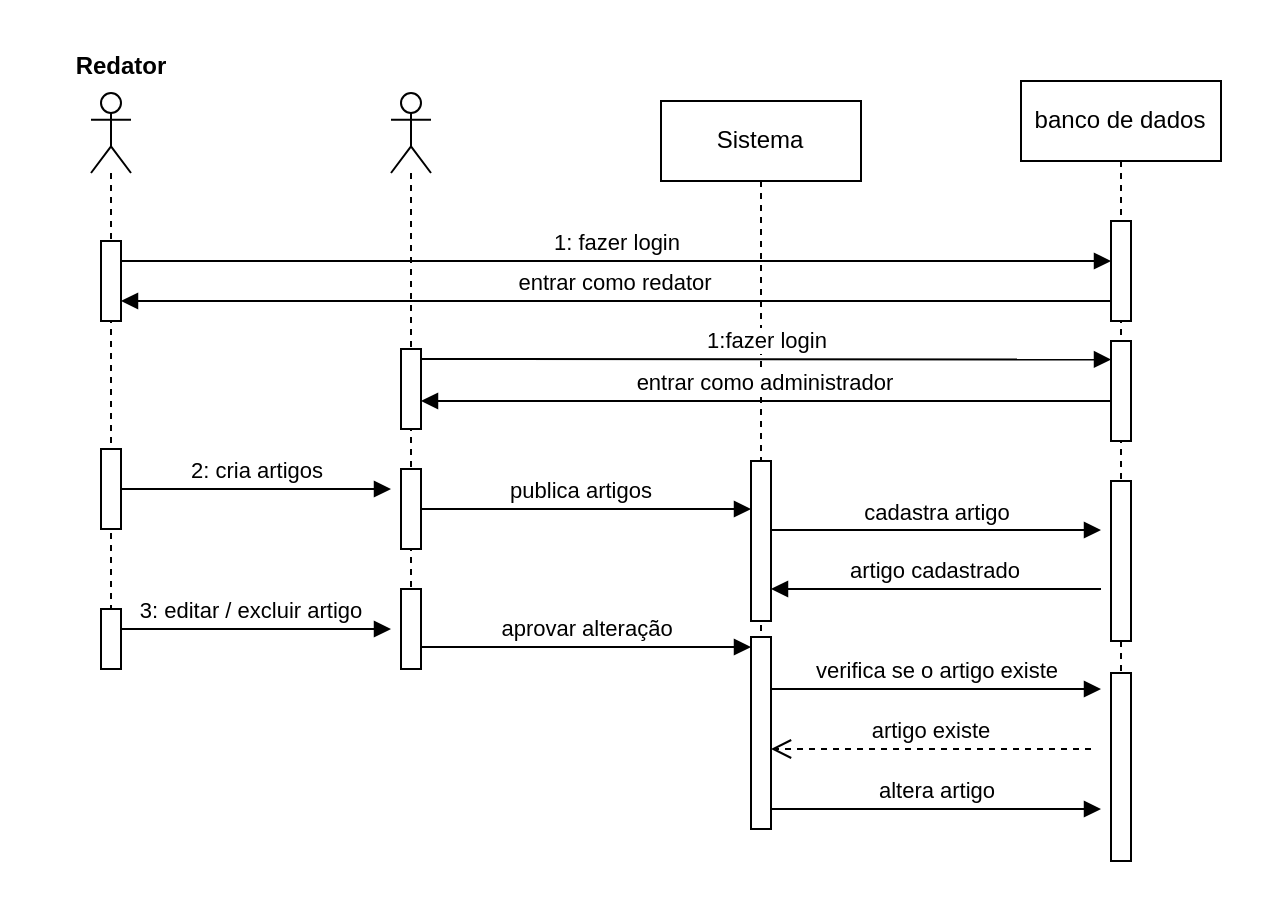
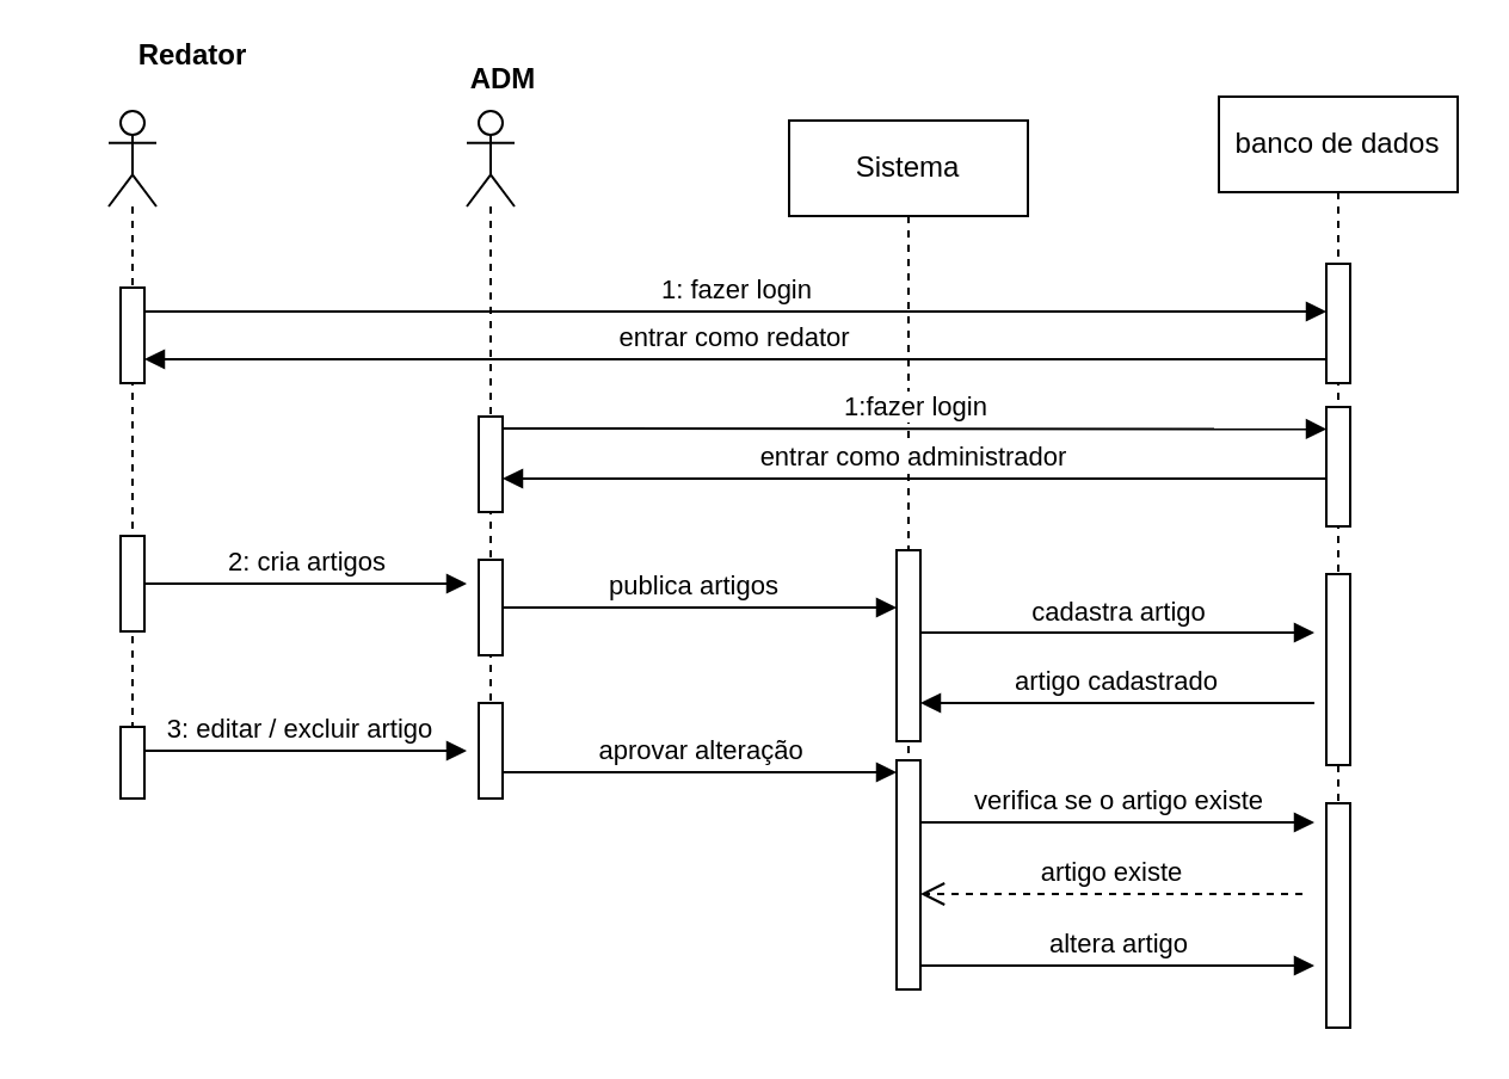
- <mxCell id="8" value="Redator" style="text;align=center;fontStyle=1;verticalAlign=middle;spacingLeft=3;spacingRight=3;strokeColor=none;rotatable=0;points=[[0,0.5],[1,0.5]];portConstraint=eastwest;html=1;" parent="1" vertex="1"><mxGeometry x="20" y="20" width="80" height="26" as="geometry" /></mxCell>
+ <mxCell id="8" value="Redator" style="text;align=center;fontStyle=1;verticalAlign=middle;spacingLeft=3;spacingRight=3;strokeColor=none;rotatable=0;points=[[0,0.5],[1,0.5]];portConstraint=eastwest;html=1;" parent="1" vertex="1"><mxGeometry x="40" y="10" width="80" height="26" as="geometry" /></mxCell>
+ <mxCell id="5" value="ADM" style="text;align=center;fontStyle=1;verticalAlign=middle;spacingLeft=3;spacingRight=3;strokeColor=none;rotatable=0;points=[[0,0.5],[1,0.5]];portConstraint=eastwest;html=1;" parent="1" vertex="1"><mxGeometry x="170" y="20" width="80" height="26" as="geometry" /></mxCell>
